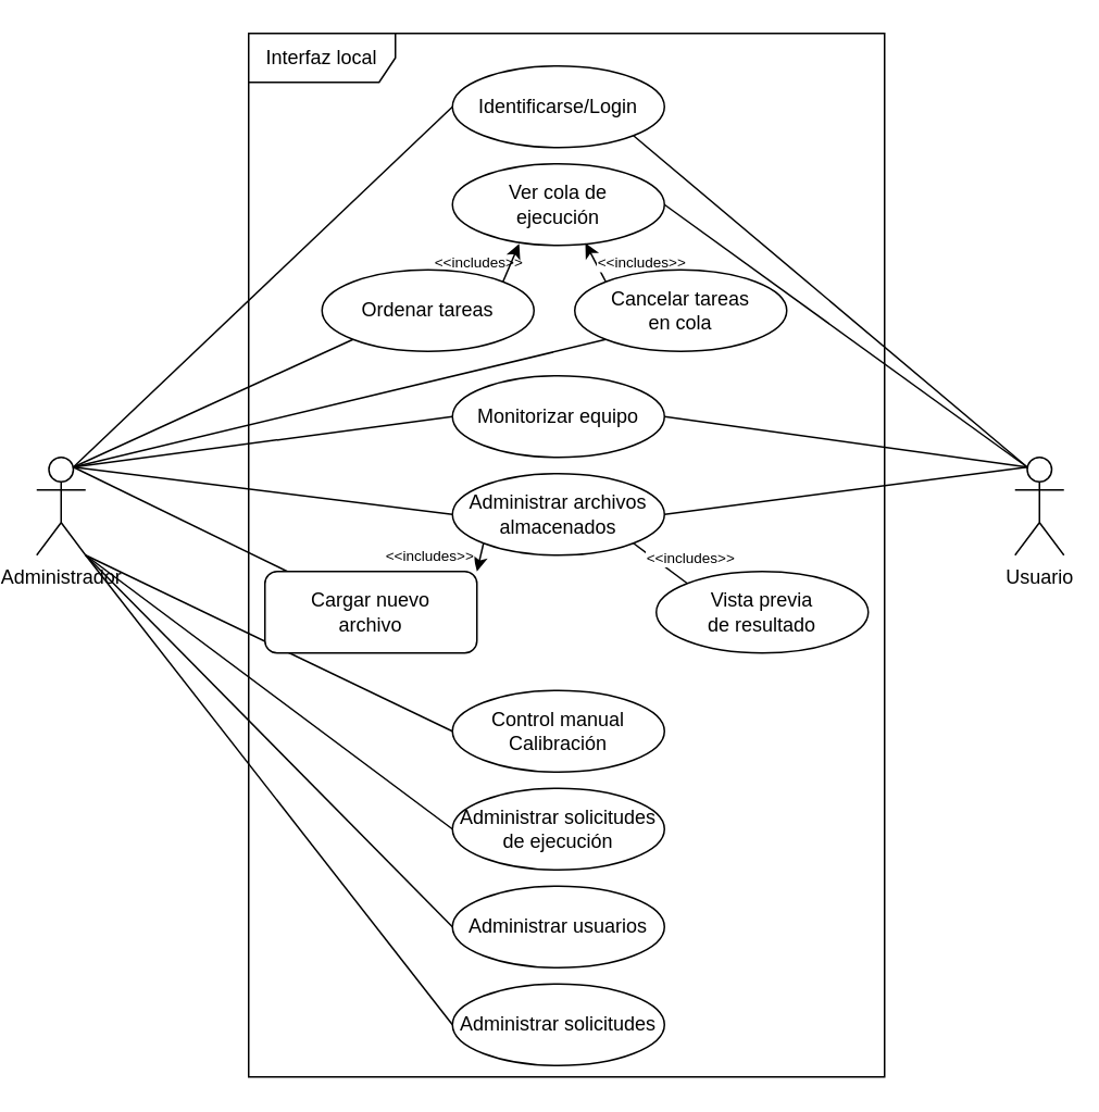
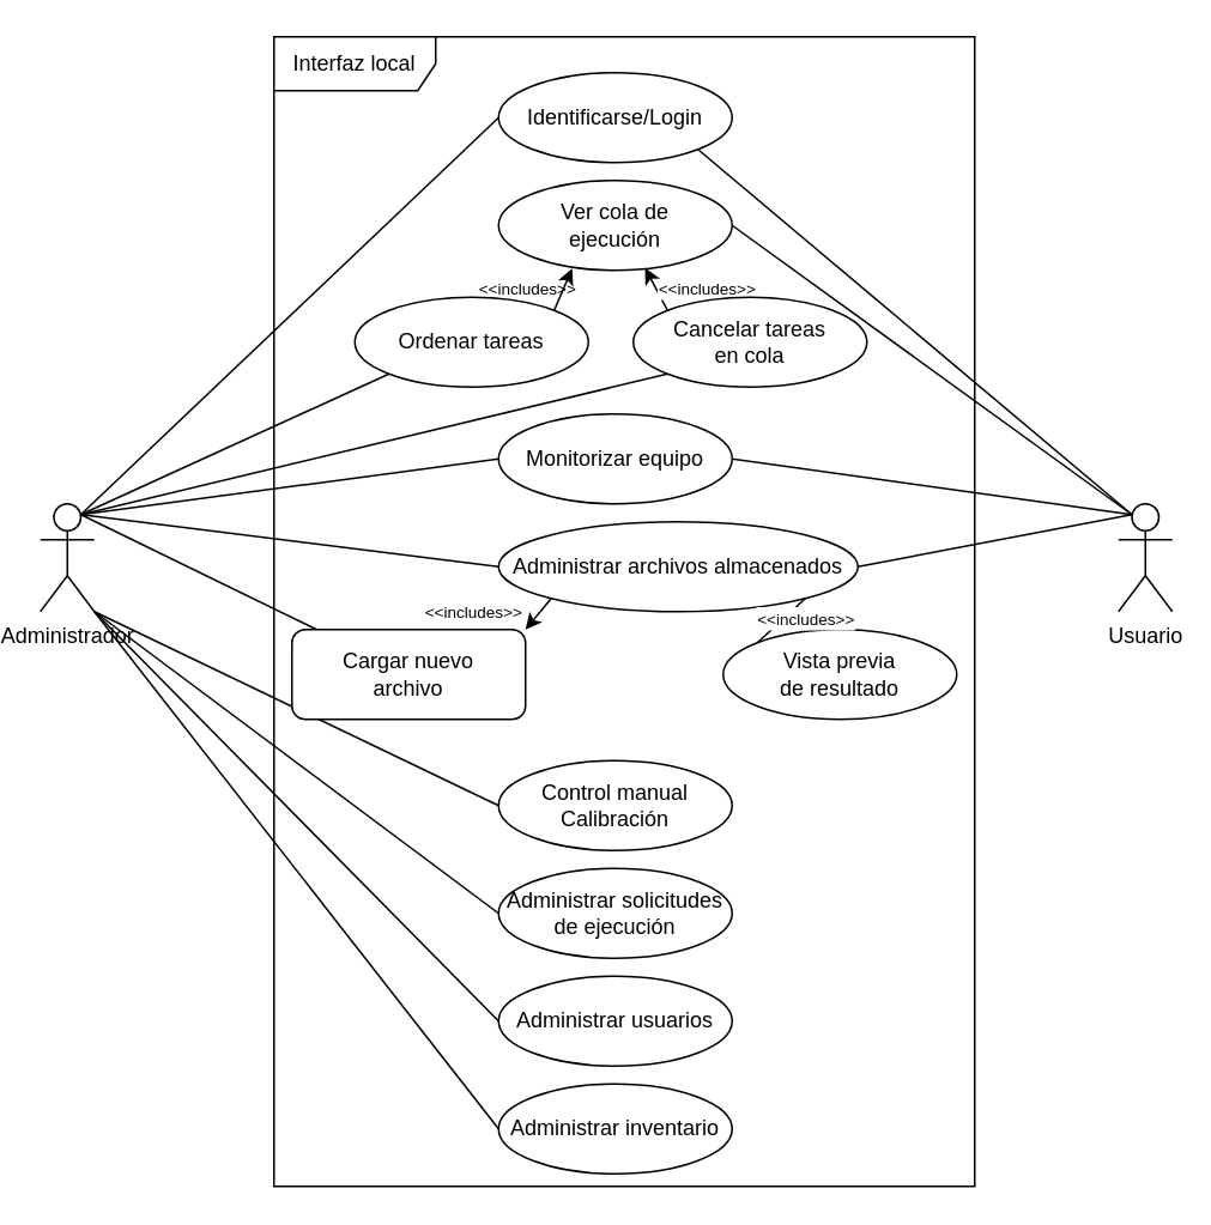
- <mxCell id="19" value="Administrar archivos almacenados" style="ellipse;whiteSpace=wrap;html=1;" parent="1" vertex="1"><mxGeometry x="275" y="290" width="130" height="50" as="geometry" /></mxCell>
+ <mxCell id="19" value="Administrar archivos almacenados" style="ellipse;whiteSpace=wrap;html=1;" parent="1" vertex="1"><mxGeometry x="275" y="290" width="200" height="50" as="geometry" /></mxCell>
- <mxCell id="27" value="Administrar solicitudes" style="ellipse;whiteSpace=wrap;html=1;" parent="1" vertex="1"><mxGeometry x="275" y="603" width="130" height="50" as="geometry" /></mxCell>
+ <mxCell id="27" value="Administrar inventario" style="ellipse;whiteSpace=wrap;html=1;" parent="1" vertex="1"><mxGeometry x="275" y="603" width="130" height="50" as="geometry" /></mxCell>
